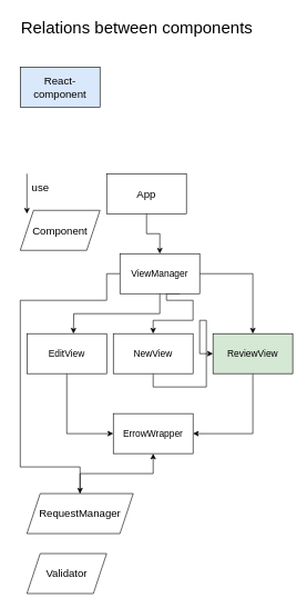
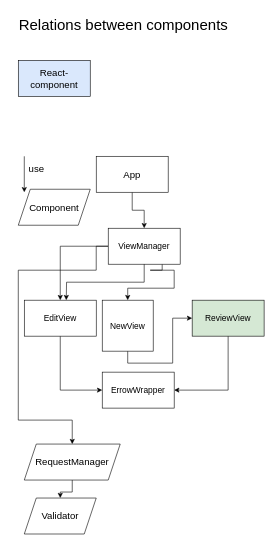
- <mxCell id="8" value="" style="edgeStyle=orthogonalEdgeStyle;rounded=0;orthogonalLoop=1;jettySize=auto;html=1;fontSize=16;" edge="1" parent="1" source="10" target="19"><mxGeometry relative="1" as="geometry" /></mxCell>
+ <mxCell id="8" value="" style="edgeStyle=orthogonalEdgeStyle;rounded=0;orthogonalLoop=1;jettySize=auto;html=1;fontSize=16;" edge="1" parent="1" source="10" target="15"><mxGeometry relative="1" as="geometry" /></mxCell>
- <mxCell id="16" value="NewView" style="whiteSpace=wrap;html=1;fontSize=14;rounded=0;" vertex="1" parent="1"><mxGeometry x="170" y="500" width="120" height="60" as="geometry" /></mxCell>
+ <mxCell id="16" value="NewView" style="whiteSpace=wrap;html=1;fontSize=14;rounded=0;" vertex="1" parent="1"><mxGeometry x="170" y="500" width="85" height="85" as="geometry" /></mxCell>
- <mxCell id="21" value="" style="edgeStyle=orthogonalEdgeStyle;rounded=0;orthogonalLoop=1;jettySize=auto;html=1;fontSize=16;" edge="1" parent="1" source="22" target="20"><mxGeometry relative="1" as="geometry" /></mxCell>
+ <mxCell id="21" value="" style="edgeStyle=orthogonalEdgeStyle;rounded=0;orthogonalLoop=1;jettySize=auto;html=1;fontSize=16;" edge="1" parent="1" source="22" target="23"><mxGeometry relative="1" as="geometry" /></mxCell>
